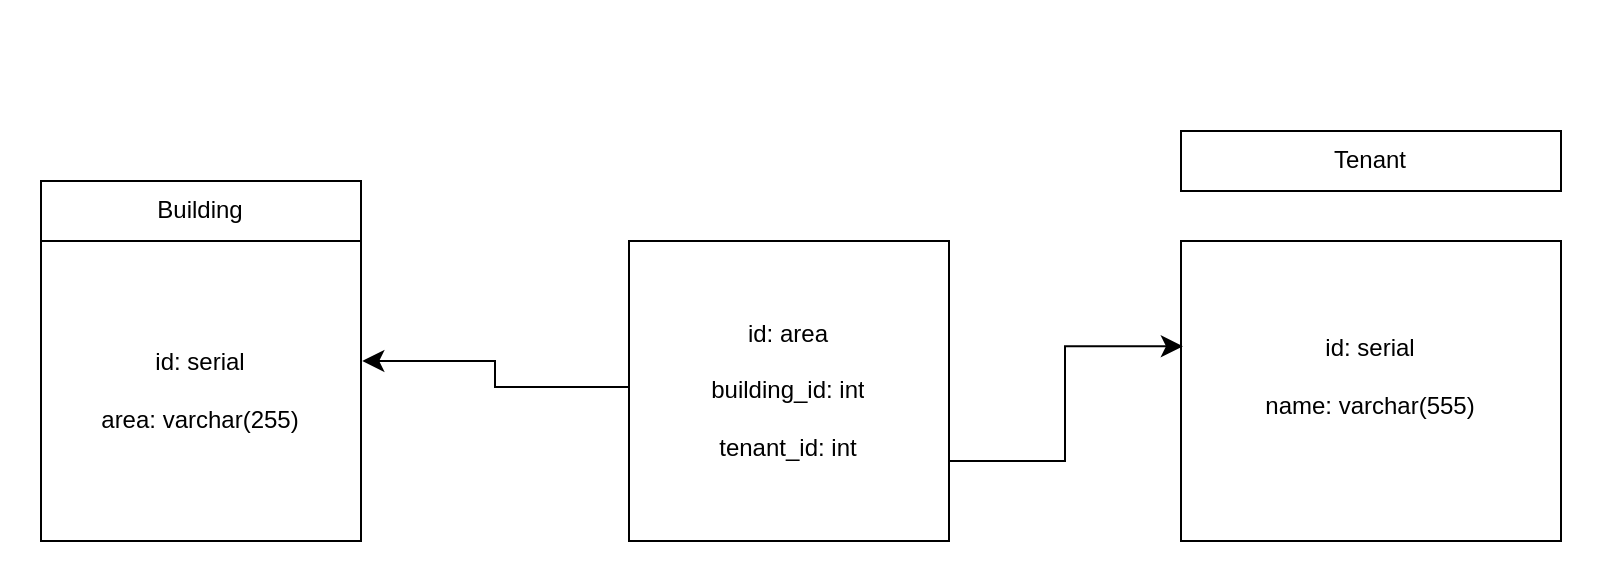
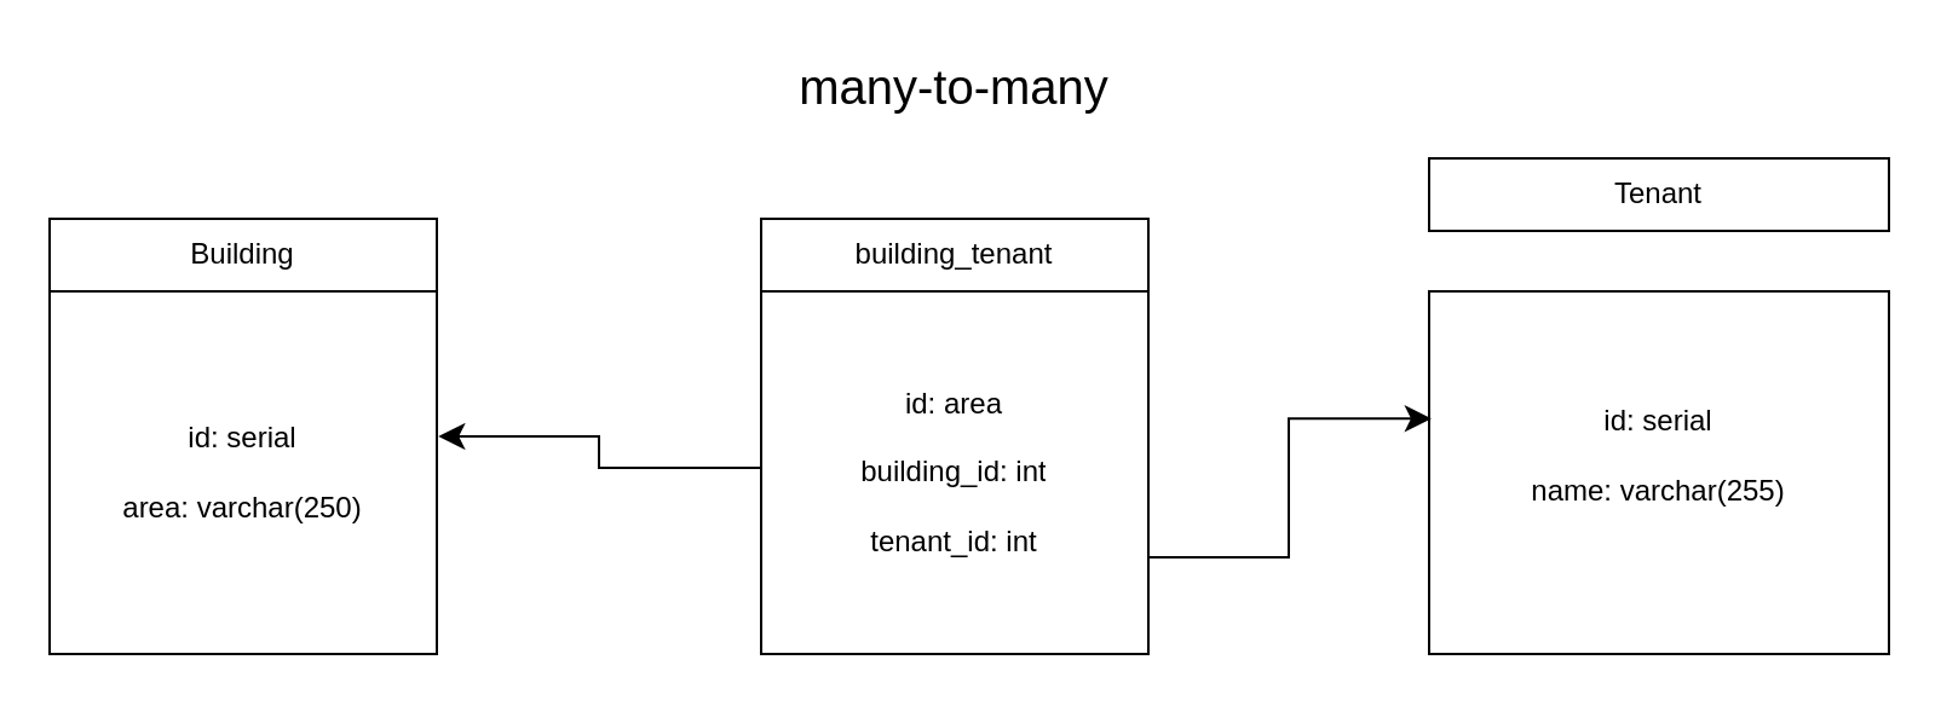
+ <mxCell id="4" value="many-to-many" style="text;strokeColor=none;fillColor=none;spacingLeft=4;spacingRight=4;overflow=hidden;rotatable=0;points=[[0,0.5],[1,0.5]];portConstraint=eastwest;fontSize=20;whiteSpace=wrap;html=1;align=center;verticalAlign=middle;" parent="1" vertex="1"><mxGeometry x="314" y="20" width="160" height="30" as="geometry" /></mxCell>
+ <mxCell id="7" value="building_tenant" style="text;strokeColor=default;fillColor=none;spacingLeft=4;spacingRight=4;overflow=hidden;rotatable=0;points=[[0,0.5],[1,0.5]];portConstraint=eastwest;fontSize=12;whiteSpace=wrap;html=1;align=center;verticalAlign=middle;" parent="1" vertex="1"><mxGeometry x="314" y="90" width="160" height="30" as="geometry" /></mxCell>
- <mxCell id="3" value="id: serial&lt;br&gt;&lt;br style=&quot;border-color: var(--border-color);&quot;&gt;area: varchar(255)" style="text;strokeColor=default;fillColor=none;spacingLeft=4;spacingRight=4;overflow=hidden;rotatable=0;points=[[0,0.5],[1,0.5]];portConstraint=eastwest;fontSize=12;whiteSpace=wrap;html=1;align=center;verticalAlign=middle;" parent="1" vertex="1"><mxGeometry x="20" y="120" width="160" height="150" as="geometry" /></mxCell>
+ <mxCell id="3" value="id: serial&lt;br&gt;&lt;br style=&quot;border-color: var(--border-color);&quot;&gt;area: varchar(250)" style="text;strokeColor=default;fillColor=none;spacingLeft=4;spacingRight=4;overflow=hidden;rotatable=0;points=[[0,0.5],[1,0.5]];portConstraint=eastwest;fontSize=12;whiteSpace=wrap;html=1;align=center;verticalAlign=middle;" parent="1" vertex="1"><mxGeometry x="20" y="120" width="160" height="150" as="geometry" /></mxCell>
- <mxCell id="6" value="id: serial&lt;br&gt;&lt;br style=&quot;border-color: var(--border-color);&quot;&gt;name: varchar(555)&lt;br&gt;&amp;nbsp;" style="text;strokeColor=default;fillColor=none;spacingLeft=4;spacingRight=4;overflow=hidden;rotatable=0;points=[[0,0.5],[1,0.5]];portConstraint=eastwest;fontSize=12;whiteSpace=wrap;html=1;align=center;verticalAlign=middle;" parent="1" vertex="1"><mxGeometry x="590" y="120" width="190" height="150" as="geometry" /></mxCell>
+ <mxCell id="6" value="id: serial&lt;br&gt;&lt;br style=&quot;border-color: var(--border-color);&quot;&gt;name: varchar(255)&lt;br&gt;&amp;nbsp;" style="text;strokeColor=default;fillColor=none;spacingLeft=4;spacingRight=4;overflow=hidden;rotatable=0;points=[[0,0.5],[1,0.5]];portConstraint=eastwest;fontSize=12;whiteSpace=wrap;html=1;align=center;verticalAlign=middle;" parent="1" vertex="1"><mxGeometry x="590" y="120" width="190" height="150" as="geometry" /></mxCell>
